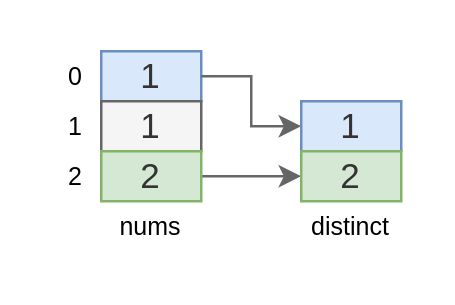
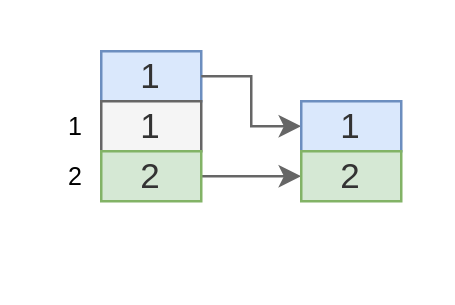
- <mxCell id="8" value="0" style="text;html=1;align=center;verticalAlign=middle;whiteSpace=wrap;rounded=0;fontSize=10;" vertex="1" parent="1"><mxGeometry x="20" y="20" width="20" height="20" as="geometry" /></mxCell>
- <mxCell id="2" value="nums" style="text;html=1;align=center;verticalAlign=middle;whiteSpace=wrap;rounded=0;fontSize=10;" parent="1" vertex="1"><mxGeometry x="40" y="80" width="40" height="20" as="geometry" /></mxCell>
- <mxCell id="11" value="distinct" style="text;html=1;align=center;verticalAlign=middle;whiteSpace=wrap;rounded=0;fontSize=10;" vertex="1" parent="1"><mxGeometry x="120" y="80" width="40" height="20" as="geometry" /></mxCell>
